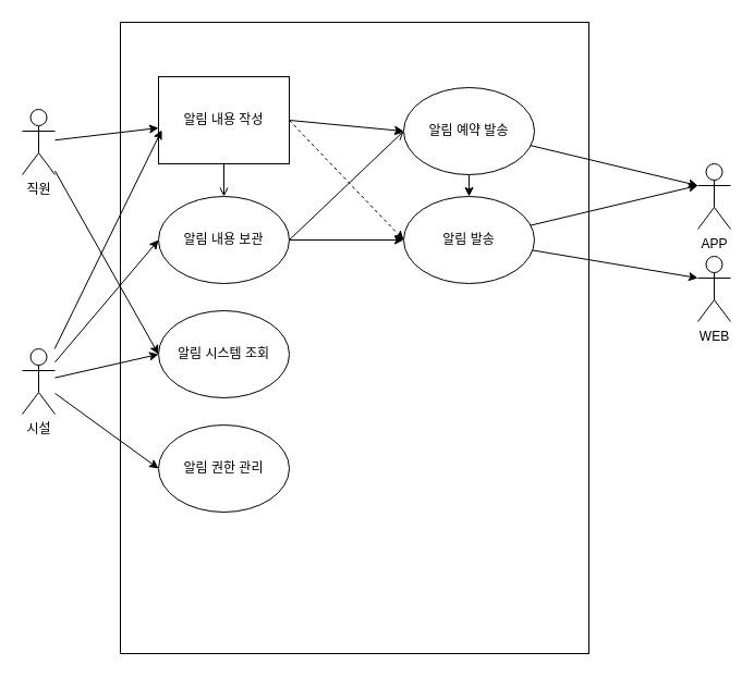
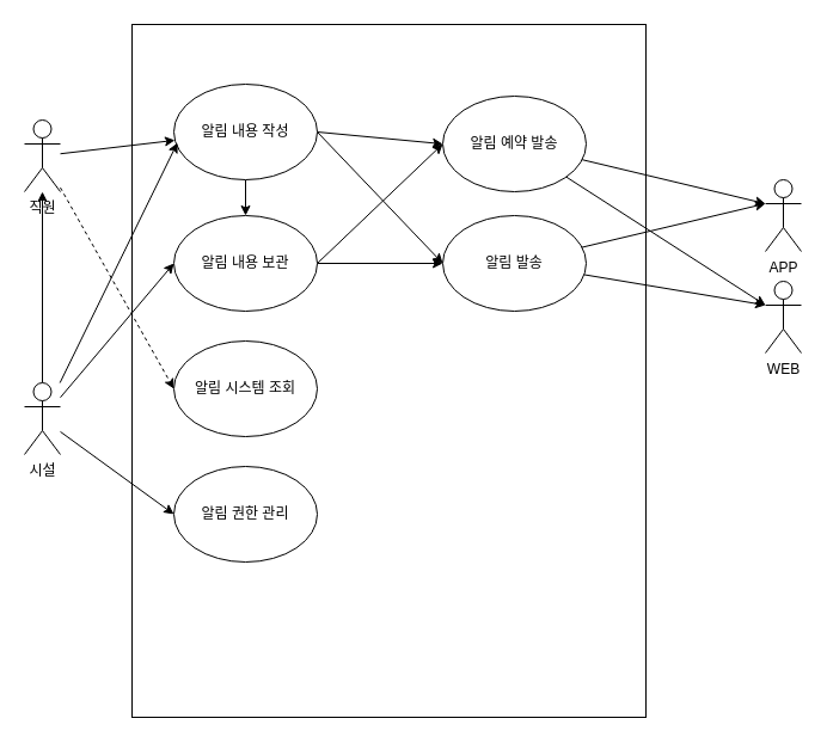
- <mxCell id="14" value="알림 내용 작성" style="whiteSpace=wrap;html=1;rounded=0;" vertex="1" parent="1"><mxGeometry x="145" y="70" width="120" height="80" as="geometry" /></mxCell>
+ <mxCell id="14" value="알림 내용 작성" style="ellipse;whiteSpace=wrap;html=1;" vertex="1" parent="1"><mxGeometry x="145" y="70" width="120" height="80" as="geometry" /></mxCell>
- <mxCell id="15" style="rounded=0;orthogonalLoop=1;jettySize=auto;html=1;entryX=0;entryY=0.5;entryDx=0;entryDy=0;exitX=1;exitY=0.5;exitDx=0;exitDy=0;endArrow=open;" edge="1" parent="1" source="17" target="18"><mxGeometry relative="1" as="geometry" /></mxCell>
+ <mxCell id="15" style="rounded=0;orthogonalLoop=1;jettySize=auto;html=1;entryX=0;entryY=0.5;entryDx=0;entryDy=0;exitX=1;exitY=0.5;exitDx=0;exitDy=0;" edge="1" parent="1" source="17" target="18"><mxGeometry relative="1" as="geometry" /></mxCell>
- <mxCell id="11" style="rounded=0;orthogonalLoop=1;jettySize=auto;html=1;entryX=0;entryY=0.5;entryDx=0;entryDy=0;exitX=1;exitY=0.5;exitDx=0;exitDy=0;dashed=1;" edge="1" parent="1" source="14" target="19"><mxGeometry relative="1" as="geometry" /></mxCell>
+ <mxCell id="11" style="rounded=0;orthogonalLoop=1;jettySize=auto;html=1;entryX=0;entryY=0.5;entryDx=0;entryDy=0;exitX=1;exitY=0.5;exitDx=0;exitDy=0;" edge="1" parent="1" source="14" target="19"><mxGeometry relative="1" as="geometry" /></mxCell>
- <mxCell id="26" style="rounded=0;orthogonalLoop=1;jettySize=auto;html=1;" edge="1" parent="1" source="18" target="19"><mxGeometry relative="1" as="geometry" /></mxCell>
+ <mxCell id="26" style="rounded=0;orthogonalLoop=1;jettySize=auto;html=1;entryX=0;entryY=0.333;entryDx=0;entryDy=0;entryPerimeter=0;" edge="1" parent="1" source="18" target="25"><mxGeometry relative="1" as="geometry" /></mxCell>
- <mxCell id="12" style="edgeStyle=orthogonalEdgeStyle;rounded=0;orthogonalLoop=1;jettySize=auto;html=1;entryX=0.5;entryY=0;entryDx=0;entryDy=0;endArrow=open;" edge="1" parent="1" source="14" target="17"><mxGeometry relative="1" as="geometry" /></mxCell>
+ <mxCell id="12" style="edgeStyle=orthogonalEdgeStyle;rounded=0;orthogonalLoop=1;jettySize=auto;html=1;entryX=0.5;entryY=0;entryDx=0;entryDy=0;" edge="1" parent="1" source="14" target="17"><mxGeometry relative="1" as="geometry" /></mxCell>
- <mxCell id="8" style="rounded=0;orthogonalLoop=1;jettySize=auto;html=1;entryX=0;entryY=0.5;entryDx=0;entryDy=0;" edge="1" parent="1" source="9" target="20"><mxGeometry relative="1" as="geometry" /></mxCell>
+ <mxCell id="8" style="rounded=0;orthogonalLoop=1;jettySize=auto;html=1;entryX=0;entryY=0.5;entryDx=0;entryDy=0;dashed=1;" edge="1" parent="1" source="9" target="20"><mxGeometry relative="1" as="geometry" /></mxCell>
- <mxCell id="4" style="rounded=0;orthogonalLoop=1;jettySize=auto;html=1;entryX=0;entryY=0.5;entryDx=0;entryDy=0;" edge="1" parent="1" source="6" target="20"><mxGeometry relative="1" as="geometry" /></mxCell>
+ <mxCell id="4" style="rounded=0;orthogonalLoop=1;jettySize=auto;html=1;" edge="1" parent="1" source="6" target="9"><mxGeometry relative="1" as="geometry" /></mxCell>
